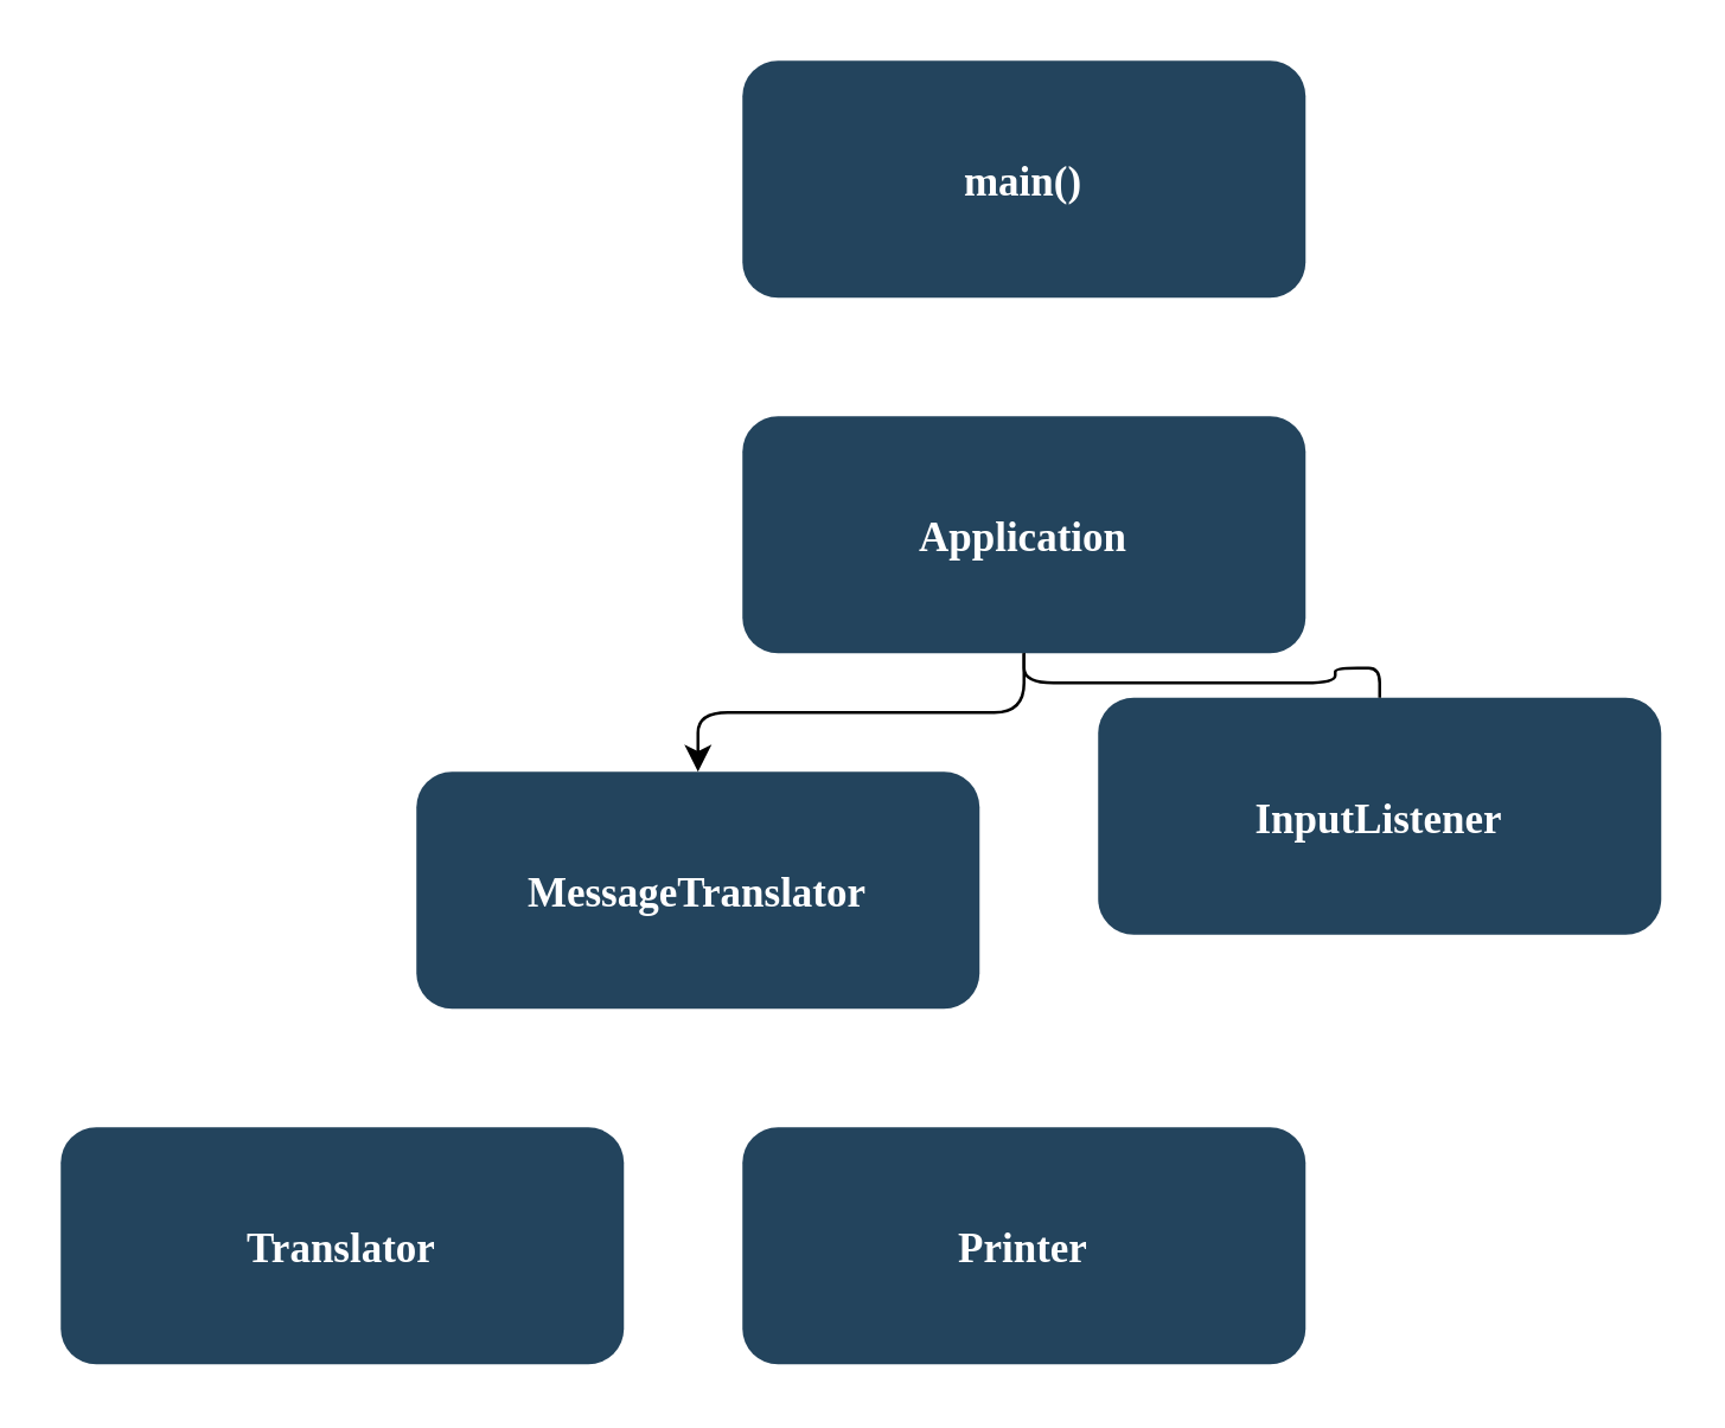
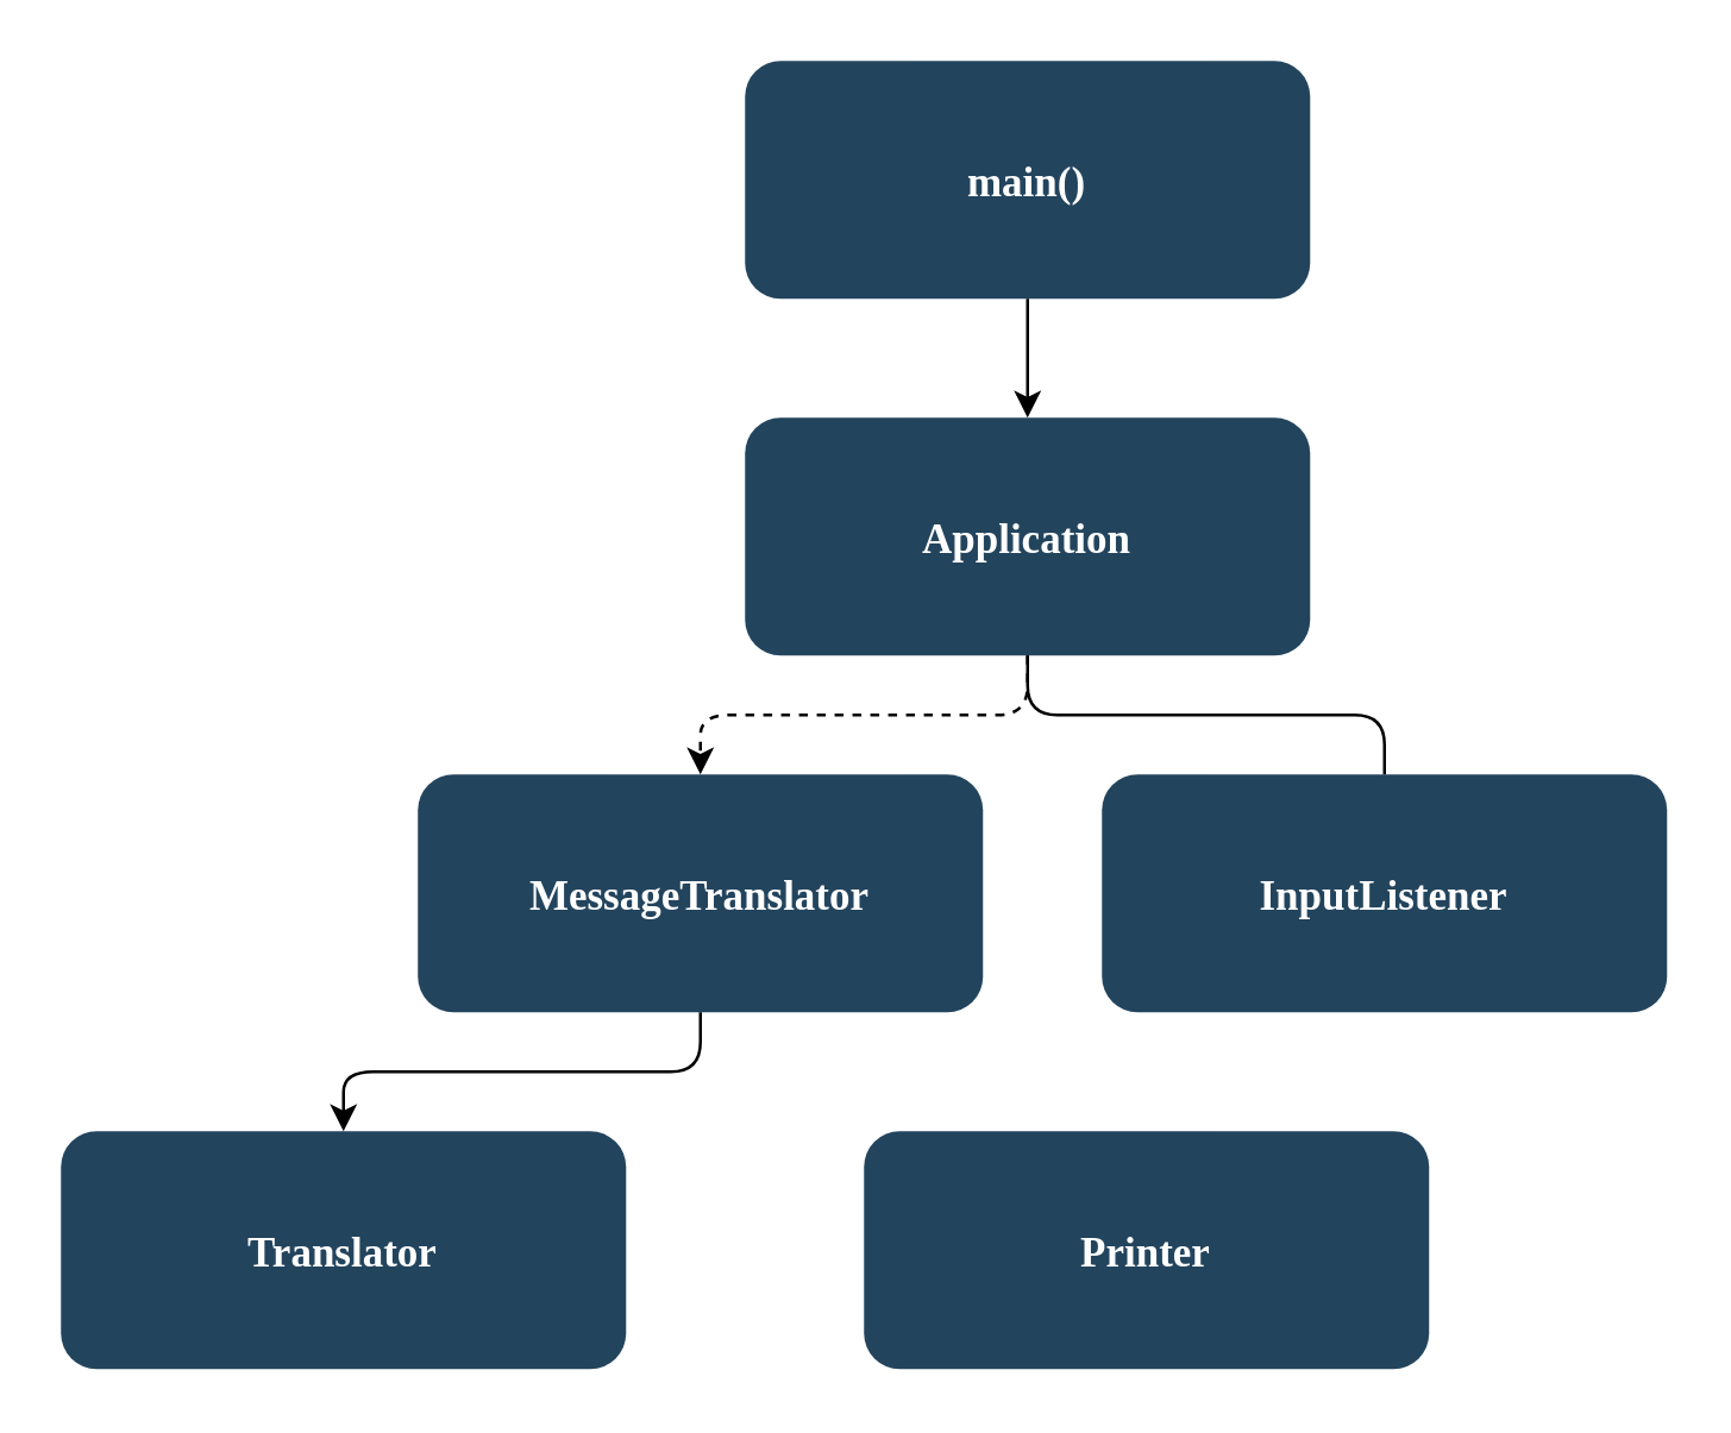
+ <mxCell id="4" value="" style="endArrow=classic;html=1;exitX=0.5;exitY=1;exitDx=0;exitDy=0;" edge="1" parent="1" source="2" target="3"><mxGeometry width="50" height="50" relative="1" as="geometry"><mxPoint x="180" y="310" as="sourcePoint" /><mxPoint x="230" y="260" as="targetPoint" /></mxGeometry></mxCell>
- <mxCell id="8" value="" style="endArrow=classic;html=1;exitX=0.5;exitY=1;exitDx=0;exitDy=0;entryX=0.5;entryY=0;entryDx=0;entryDy=0;edgeStyle=orthogonalEdgeStyle;" edge="1" parent="1" source="3" target="7"><mxGeometry width="50" height="50" relative="1" as="geometry"><mxPoint x="180" y="310" as="sourcePoint" /><mxPoint x="230" y="260" as="targetPoint" /></mxGeometry></mxCell>
+ <mxCell id="8" value="" style="endArrow=classic;html=1;exitX=0.5;exitY=1;exitDx=0;exitDy=0;entryX=0.5;entryY=0;entryDx=0;entryDy=0;edgeStyle=orthogonalEdgeStyle;dashed=1;" edge="1" parent="1" source="3" target="7"><mxGeometry width="50" height="50" relative="1" as="geometry"><mxPoint x="180" y="310" as="sourcePoint" /><mxPoint x="230" y="260" as="targetPoint" /></mxGeometry></mxCell>
- <mxCell id="5" value="InputListener" style="rounded=1;fillColor=#23445D;gradientColor=none;strokeColor=none;fontColor=#FFFFFF;fontStyle=1;fontFamily=Tahoma;fontSize=14" vertex="1" parent="1"><mxGeometry x="370" y="235" width="190" height="80" as="geometry" /></mxCell>
+ <mxCell id="5" value="InputListener" style="rounded=1;fillColor=#23445D;gradientColor=none;strokeColor=none;fontColor=#FFFFFF;fontStyle=1;fontFamily=Tahoma;fontSize=14" vertex="1" parent="1"><mxGeometry x="370" y="260" width="190" height="80" as="geometry" /></mxCell>
+ <mxCell id="11" value="" style="endArrow=classic;html=1;exitX=0.5;exitY=1;exitDx=0;exitDy=0;entryX=0.5;entryY=0;entryDx=0;entryDy=0;edgeStyle=orthogonalEdgeStyle;" edge="1" parent="1" source="7" target="9"><mxGeometry width="50" height="50" relative="1" as="geometry"><mxPoint x="180" y="360" as="sourcePoint" /><mxPoint x="230" y="310" as="targetPoint" /></mxGeometry></mxCell>
- <mxCell id="10" value="Printer" style="rounded=1;fillColor=#23445D;gradientColor=none;strokeColor=none;fontColor=#FFFFFF;fontStyle=1;fontFamily=Tahoma;fontSize=14" vertex="1" parent="1"><mxGeometry x="250" y="380" width="190" height="80" as="geometry" /></mxCell>
+ <mxCell id="10" value="Printer" style="rounded=1;fillColor=#23445D;gradientColor=none;strokeColor=none;fontColor=#FFFFFF;fontStyle=1;fontFamily=Tahoma;fontSize=14" vertex="1" parent="1"><mxGeometry x="290" y="380" width="190" height="80" as="geometry" /></mxCell>
